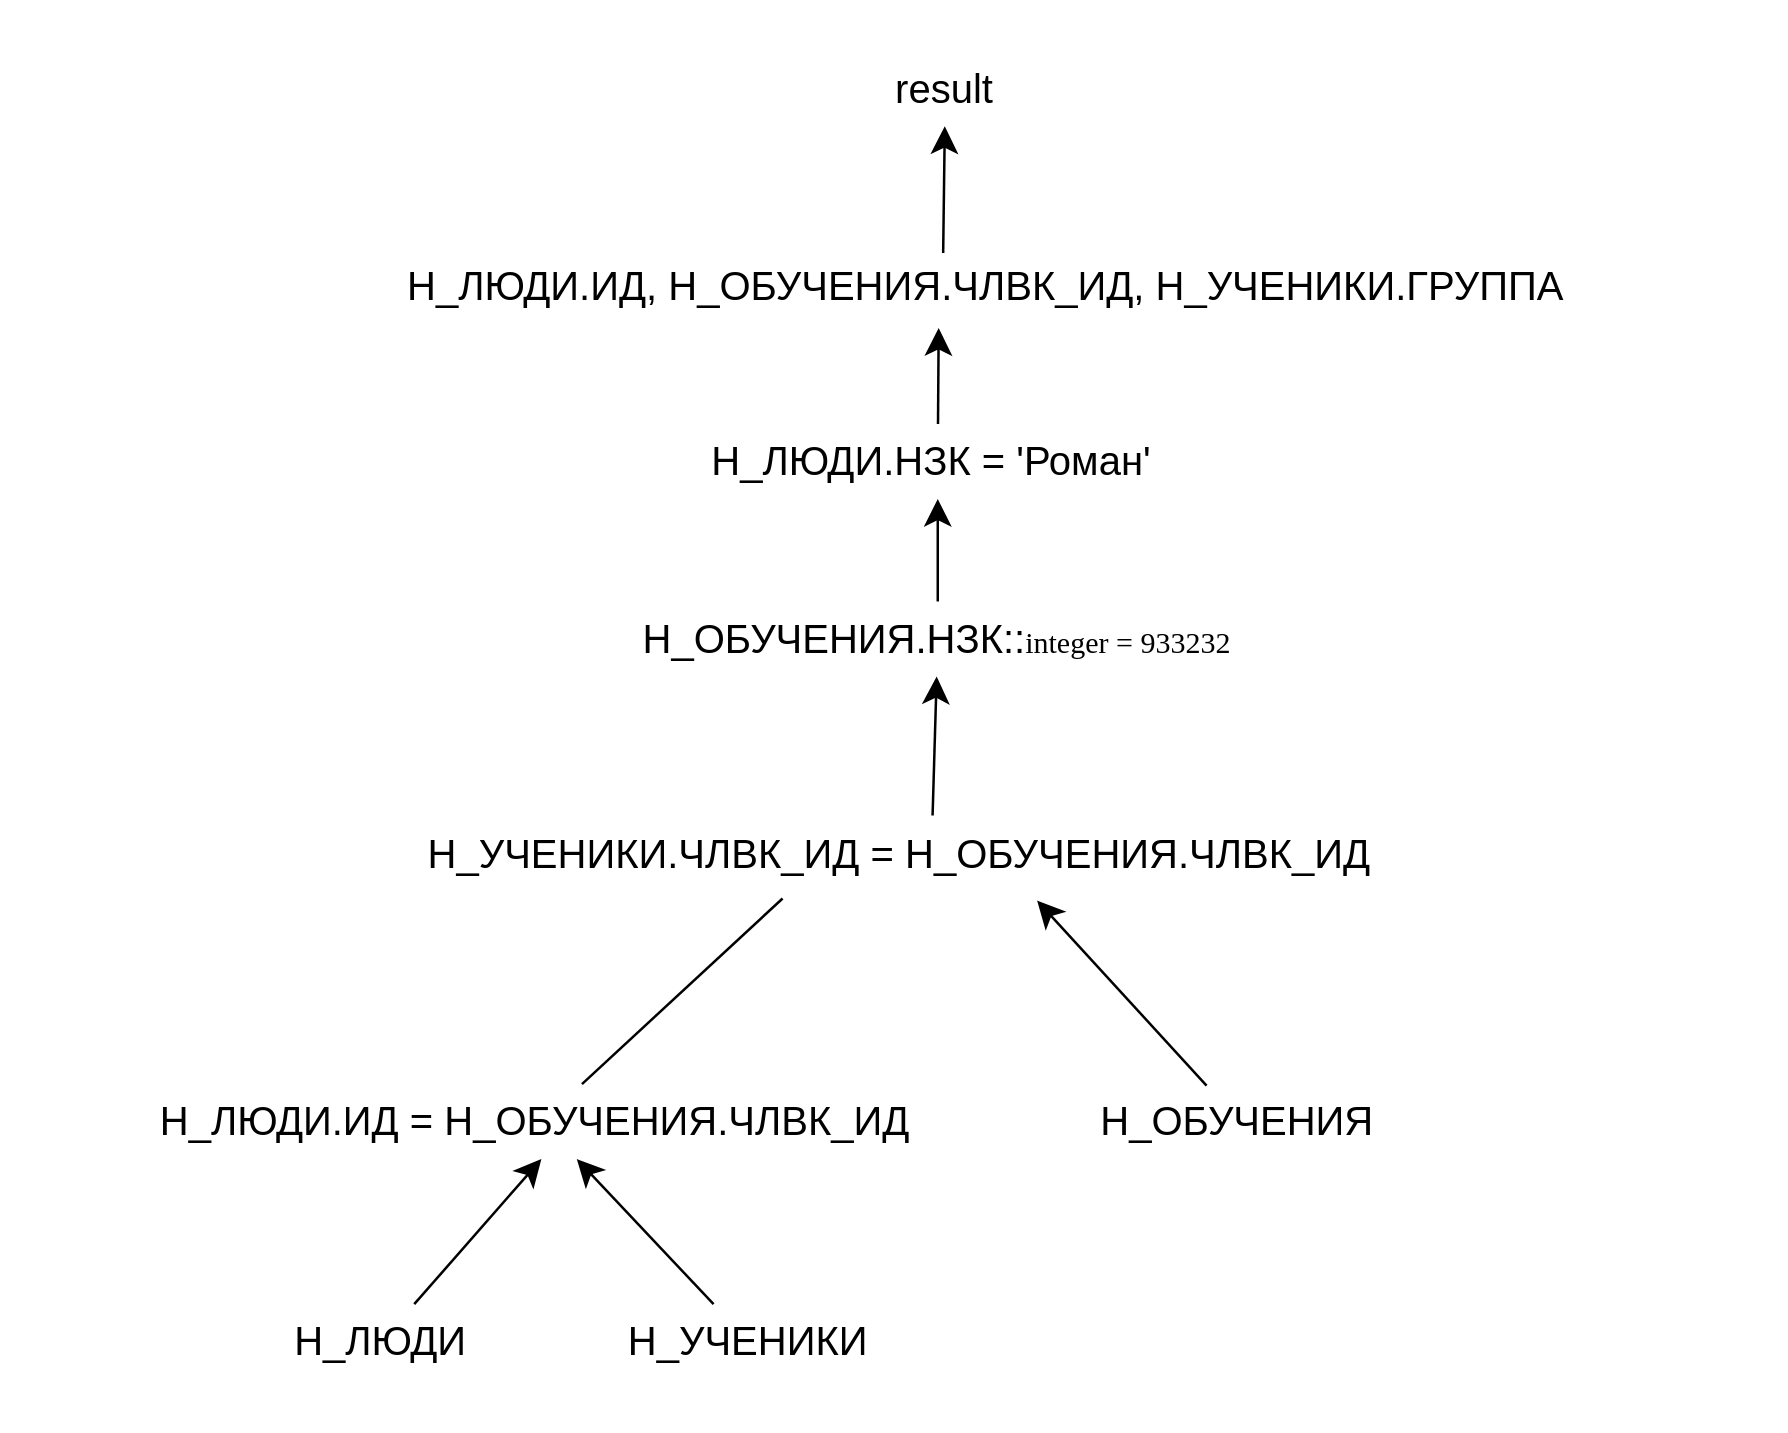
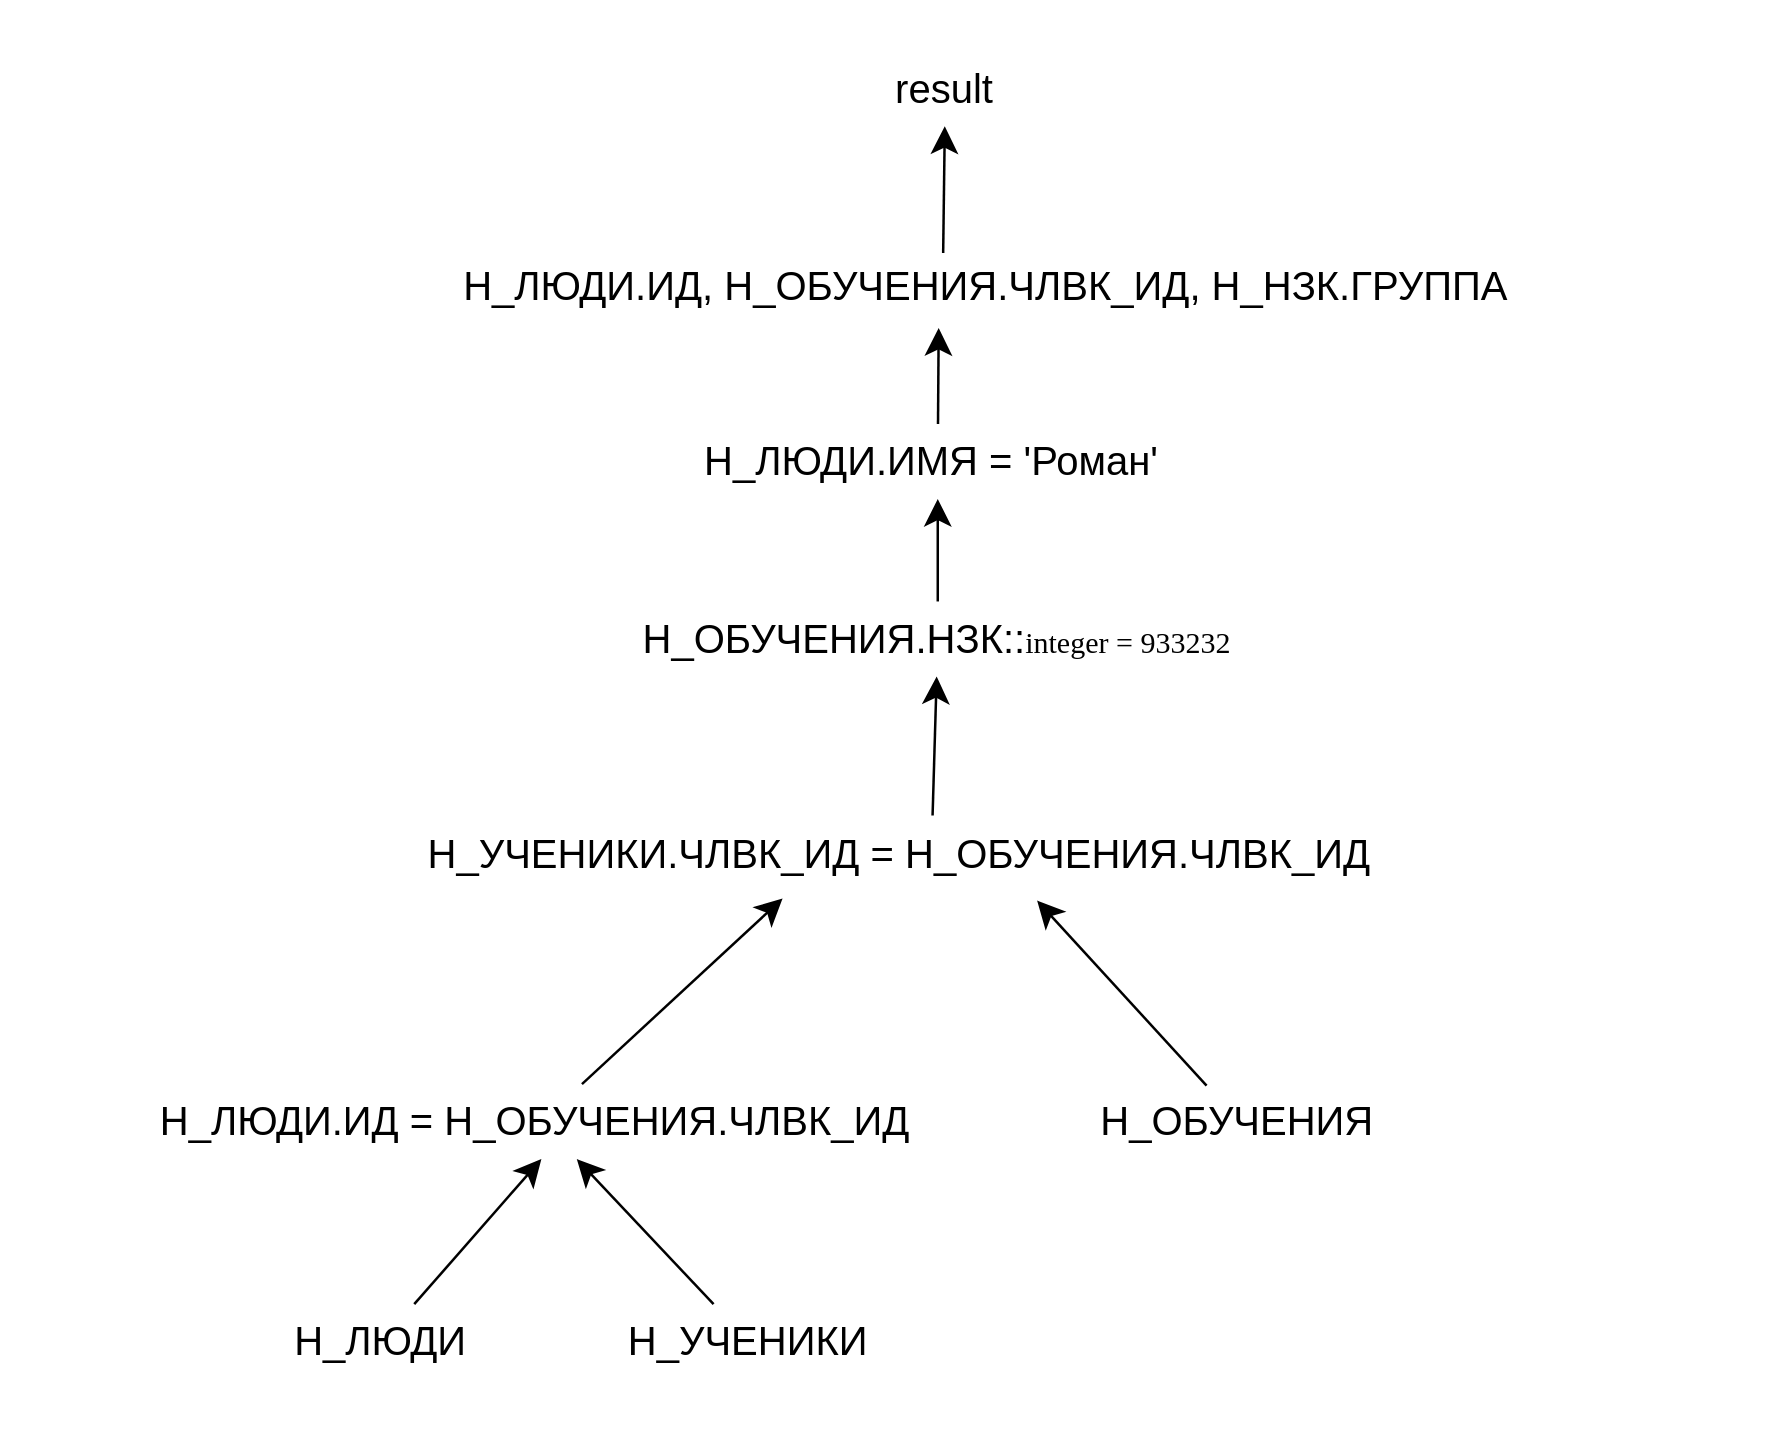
- <mxCell id="18" value="Н_ЛЮДИ.ИД, Н_ОБУЧЕНИЯ.ЧЛВК_ИД, Н_УЧЕНИКИ.ГРУППА " style="text;html=1;strokeColor=none;fillColor=none;align=center;verticalAlign=middle;whiteSpace=wrap;rounded=0;fontSize=16;" vertex="1" parent="1"><mxGeometry x="95" y="99" width="598" height="30" as="geometry" /></mxCell>
+ <mxCell id="18" value="Н_ЛЮДИ.ИД, Н_ОБУЧЕНИЯ.ЧЛВК_ИД, Н_НЗК.ГРУППА " style="text;html=1;strokeColor=none;fillColor=none;align=center;verticalAlign=middle;whiteSpace=wrap;rounded=0;fontSize=16;" vertex="1" parent="1"><mxGeometry x="95" y="99" width="598" height="30" as="geometry" /></mxCell>
- <mxCell id="15" value="Н_ЛЮДИ.НЗК = 'Роман'&amp;nbsp;" style="text;html=1;strokeColor=none;fillColor=none;align=center;verticalAlign=middle;whiteSpace=wrap;rounded=0;fontSize=16;" vertex="1" parent="1"><mxGeometry x="191" y="169" width="367" height="30" as="geometry" /></mxCell>
+ <mxCell id="15" value="Н_ЛЮДИ.ИМЯ = 'Роман'&amp;nbsp;" style="text;html=1;strokeColor=none;fillColor=none;align=center;verticalAlign=middle;whiteSpace=wrap;rounded=0;fontSize=16;" vertex="1" parent="1"><mxGeometry x="191" y="169" width="367" height="30" as="geometry" /></mxCell>
- <mxCell id="6" style="edgeStyle=none;curved=1;rounded=0;orthogonalLoop=1;jettySize=auto;html=1;entryX=0.381;entryY=1.093;entryDx=0;entryDy=0;entryPerimeter=0;fontSize=12;startSize=8;endSize=8;endArrow=none;" edge="1" parent="1" source="7" target="10"><mxGeometry relative="1" as="geometry" /></mxCell>
+ <mxCell id="6" style="edgeStyle=none;curved=1;rounded=0;orthogonalLoop=1;jettySize=auto;html=1;entryX=0.381;entryY=1.093;entryDx=0;entryDy=0;entryPerimeter=0;fontSize=12;startSize=8;endSize=8;" edge="1" parent="1" source="7" target="10"><mxGeometry relative="1" as="geometry" /></mxCell>
